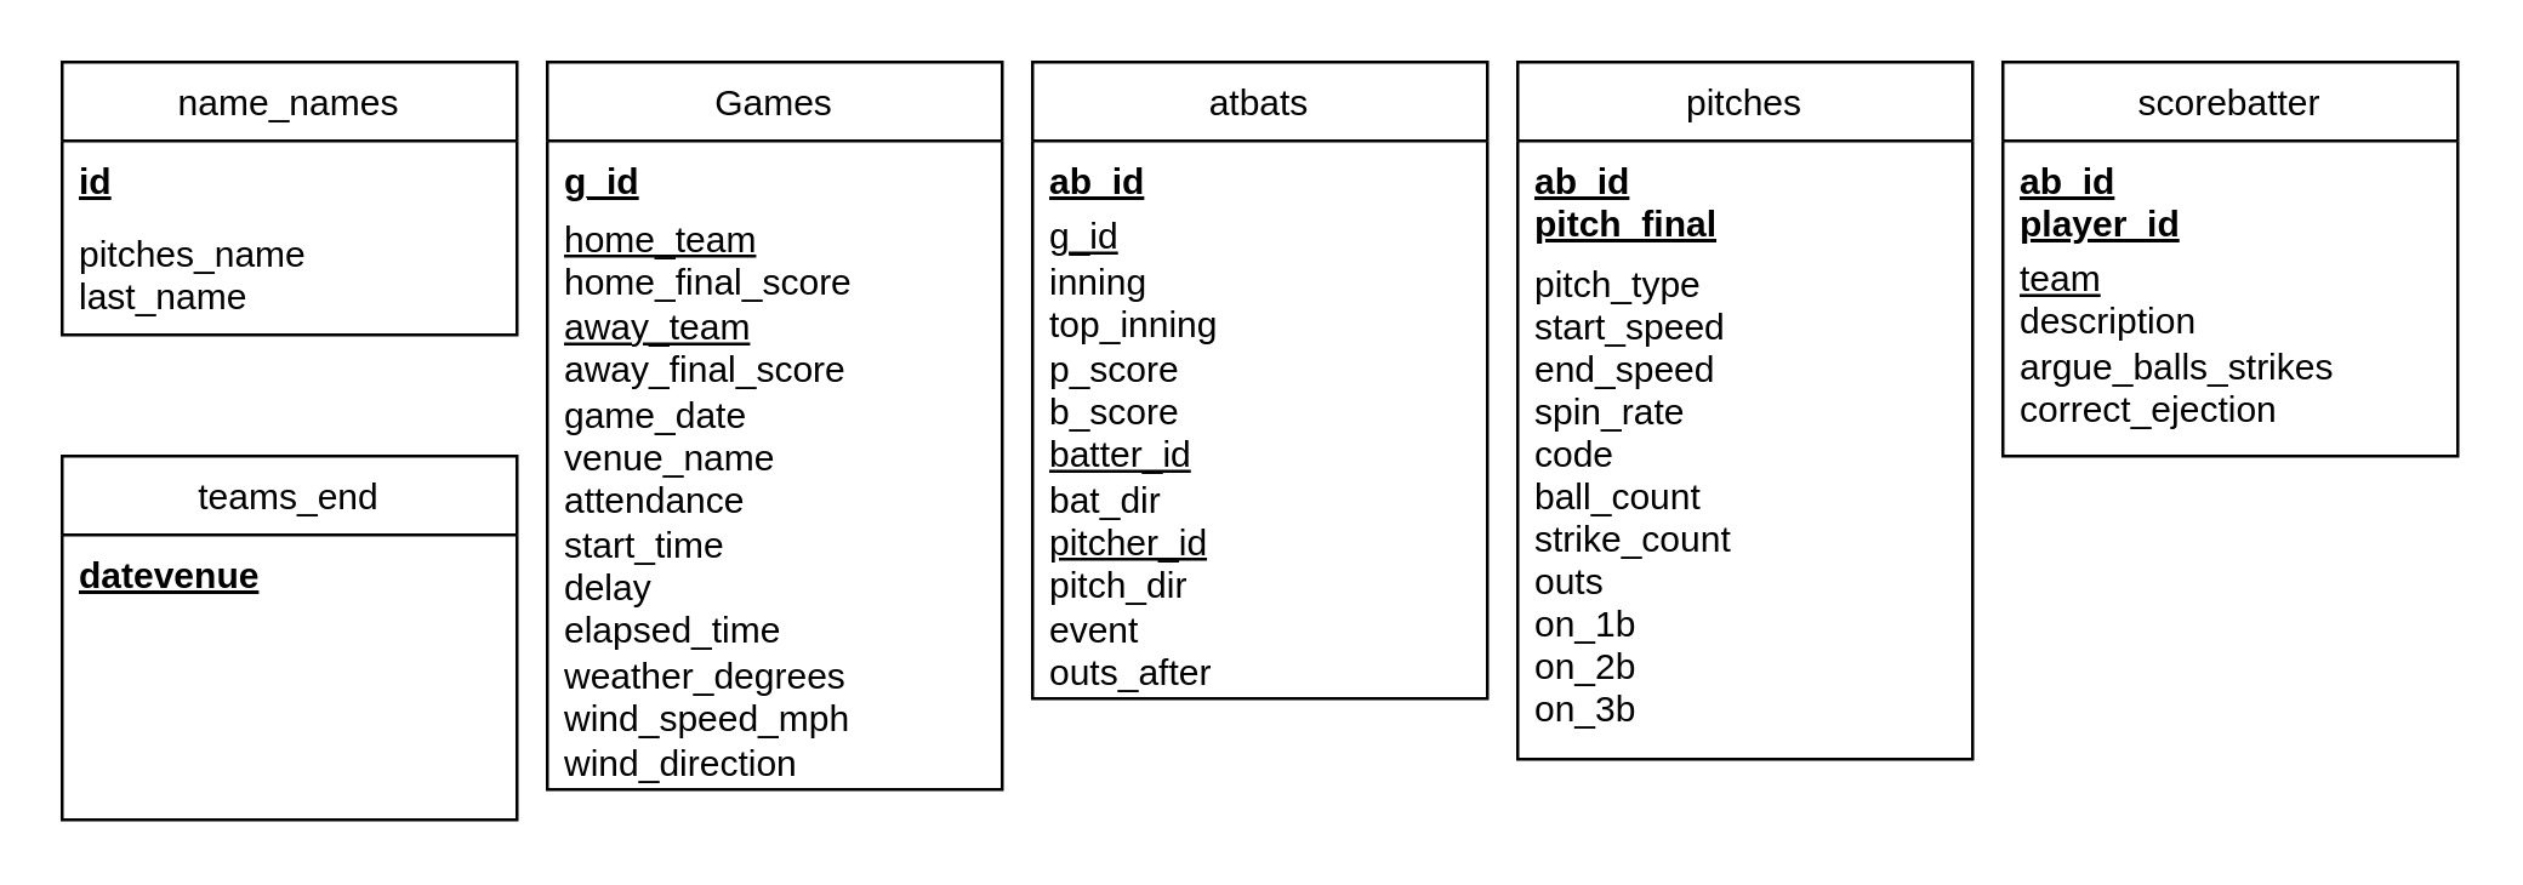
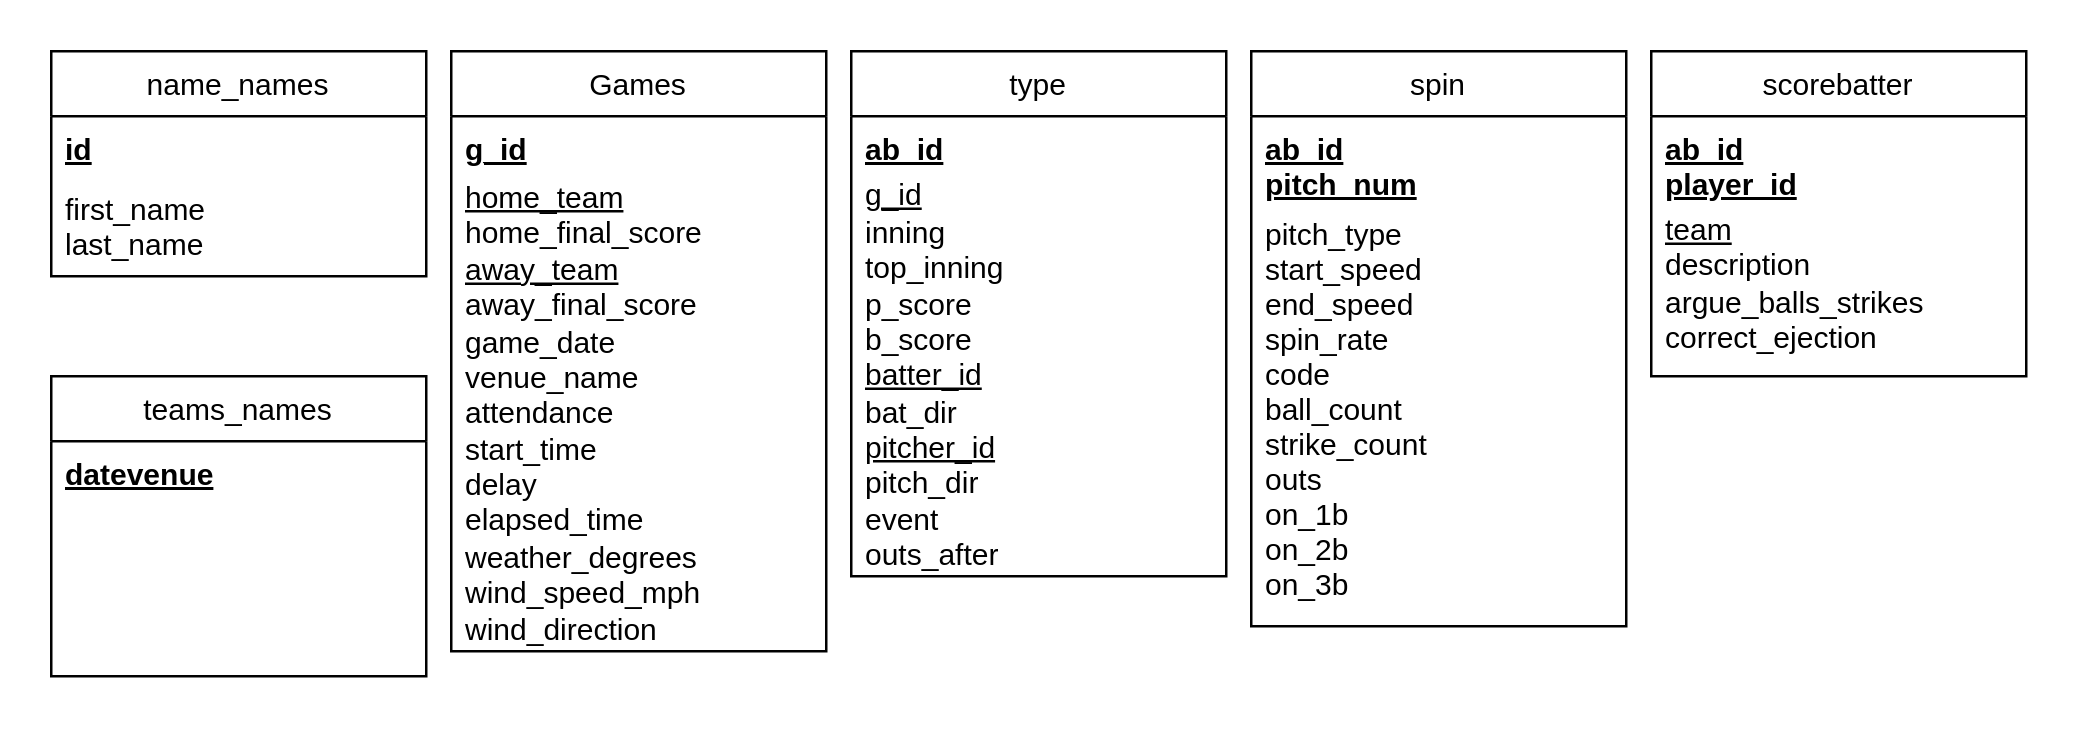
- <mxCell id="5" value="atbats" style="swimlane;fontStyle=0;align=center;verticalAlign=top;childLayout=stackLayout;horizontal=1;startSize=26;horizontalStack=0;resizeParent=1;resizeLast=0;collapsible=1;marginBottom=0;rounded=0;shadow=0;strokeWidth=1;" vertex="1" parent="1"><mxGeometry x="340" y="20" width="150" height="210" as="geometry"><mxRectangle x="340" y="380" width="170" height="26" as="alternateBounds" /></mxGeometry></mxCell>
+ <mxCell id="5" value="type" style="swimlane;fontStyle=0;align=center;verticalAlign=top;childLayout=stackLayout;horizontal=1;startSize=26;horizontalStack=0;resizeParent=1;resizeLast=0;collapsible=1;marginBottom=0;rounded=0;shadow=0;strokeWidth=1;" vertex="1" parent="1"><mxGeometry x="340" y="20" width="150" height="210" as="geometry"><mxRectangle x="340" y="380" width="170" height="26" as="alternateBounds" /></mxGeometry></mxCell>
- <mxCell id="14" value="pitches" style="swimlane;fontStyle=0;align=center;verticalAlign=top;childLayout=stackLayout;horizontal=1;startSize=26;horizontalStack=0;resizeParent=1;resizeLast=0;collapsible=1;marginBottom=0;rounded=0;shadow=0;strokeWidth=1;perimeterSpacing=0;" vertex="1" parent="1"><mxGeometry x="500" y="20" width="150" height="230" as="geometry"><mxRectangle x="340" y="380" width="170" height="26" as="alternateBounds" /></mxGeometry></mxCell>
+ <mxCell id="14" value="spin" style="swimlane;fontStyle=0;align=center;verticalAlign=top;childLayout=stackLayout;horizontal=1;startSize=26;horizontalStack=0;resizeParent=1;resizeLast=0;collapsible=1;marginBottom=0;rounded=0;shadow=0;strokeWidth=1;perimeterSpacing=0;" vertex="1" parent="1"><mxGeometry x="500" y="20" width="150" height="230" as="geometry"><mxRectangle x="340" y="380" width="170" height="26" as="alternateBounds" /></mxGeometry></mxCell>
- <mxCell id="15" value="ab_id&#10;pitch_final" style="text;align=left;verticalAlign=top;spacingLeft=4;spacingRight=4;overflow=hidden;rotatable=0;points=[[0,0.5],[1,0.5]];portConstraint=eastwest;fontStyle=5" vertex="1" parent="14"><mxGeometry y="26" width="150" height="34" as="geometry" /></mxCell>
+ <mxCell id="15" value="ab_id&#10;pitch_num" style="text;align=left;verticalAlign=top;spacingLeft=4;spacingRight=4;overflow=hidden;rotatable=0;points=[[0,0.5],[1,0.5]];portConstraint=eastwest;fontStyle=5" vertex="1" parent="14"><mxGeometry y="26" width="150" height="34" as="geometry" /></mxCell>
- <mxCell id="13" value="pitches_name&#10;last_name" style="text;align=left;verticalAlign=top;spacingLeft=4;spacingRight=4;overflow=hidden;rotatable=0;points=[[0,0.5],[1,0.5]];portConstraint=eastwest;fontStyle=0" vertex="1" parent="11"><mxGeometry y="50" width="150" height="40" as="geometry" /></mxCell>
+ <mxCell id="13" value="first_name&#10;last_name" style="text;align=left;verticalAlign=top;spacingLeft=4;spacingRight=4;overflow=hidden;rotatable=0;points=[[0,0.5],[1,0.5]];portConstraint=eastwest;fontStyle=0" vertex="1" parent="11"><mxGeometry y="50" width="150" height="40" as="geometry" /></mxCell>
- <mxCell id="17" value="teams_end" style="swimlane;fontStyle=0;align=center;verticalAlign=top;childLayout=stackLayout;horizontal=1;startSize=26;horizontalStack=0;resizeParent=1;resizeLast=0;collapsible=1;marginBottom=0;rounded=0;shadow=0;strokeWidth=1;" vertex="1" parent="1"><mxGeometry x="20" y="150" width="150" height="120" as="geometry"><mxRectangle x="340" y="380" width="170" height="26" as="alternateBounds" /></mxGeometry></mxCell>
+ <mxCell id="17" value="teams_names" style="swimlane;fontStyle=0;align=center;verticalAlign=top;childLayout=stackLayout;horizontal=1;startSize=26;horizontalStack=0;resizeParent=1;resizeLast=0;collapsible=1;marginBottom=0;rounded=0;shadow=0;strokeWidth=1;" vertex="1" parent="1"><mxGeometry x="20" y="150" width="150" height="120" as="geometry"><mxRectangle x="340" y="380" width="170" height="26" as="alternateBounds" /></mxGeometry></mxCell>
